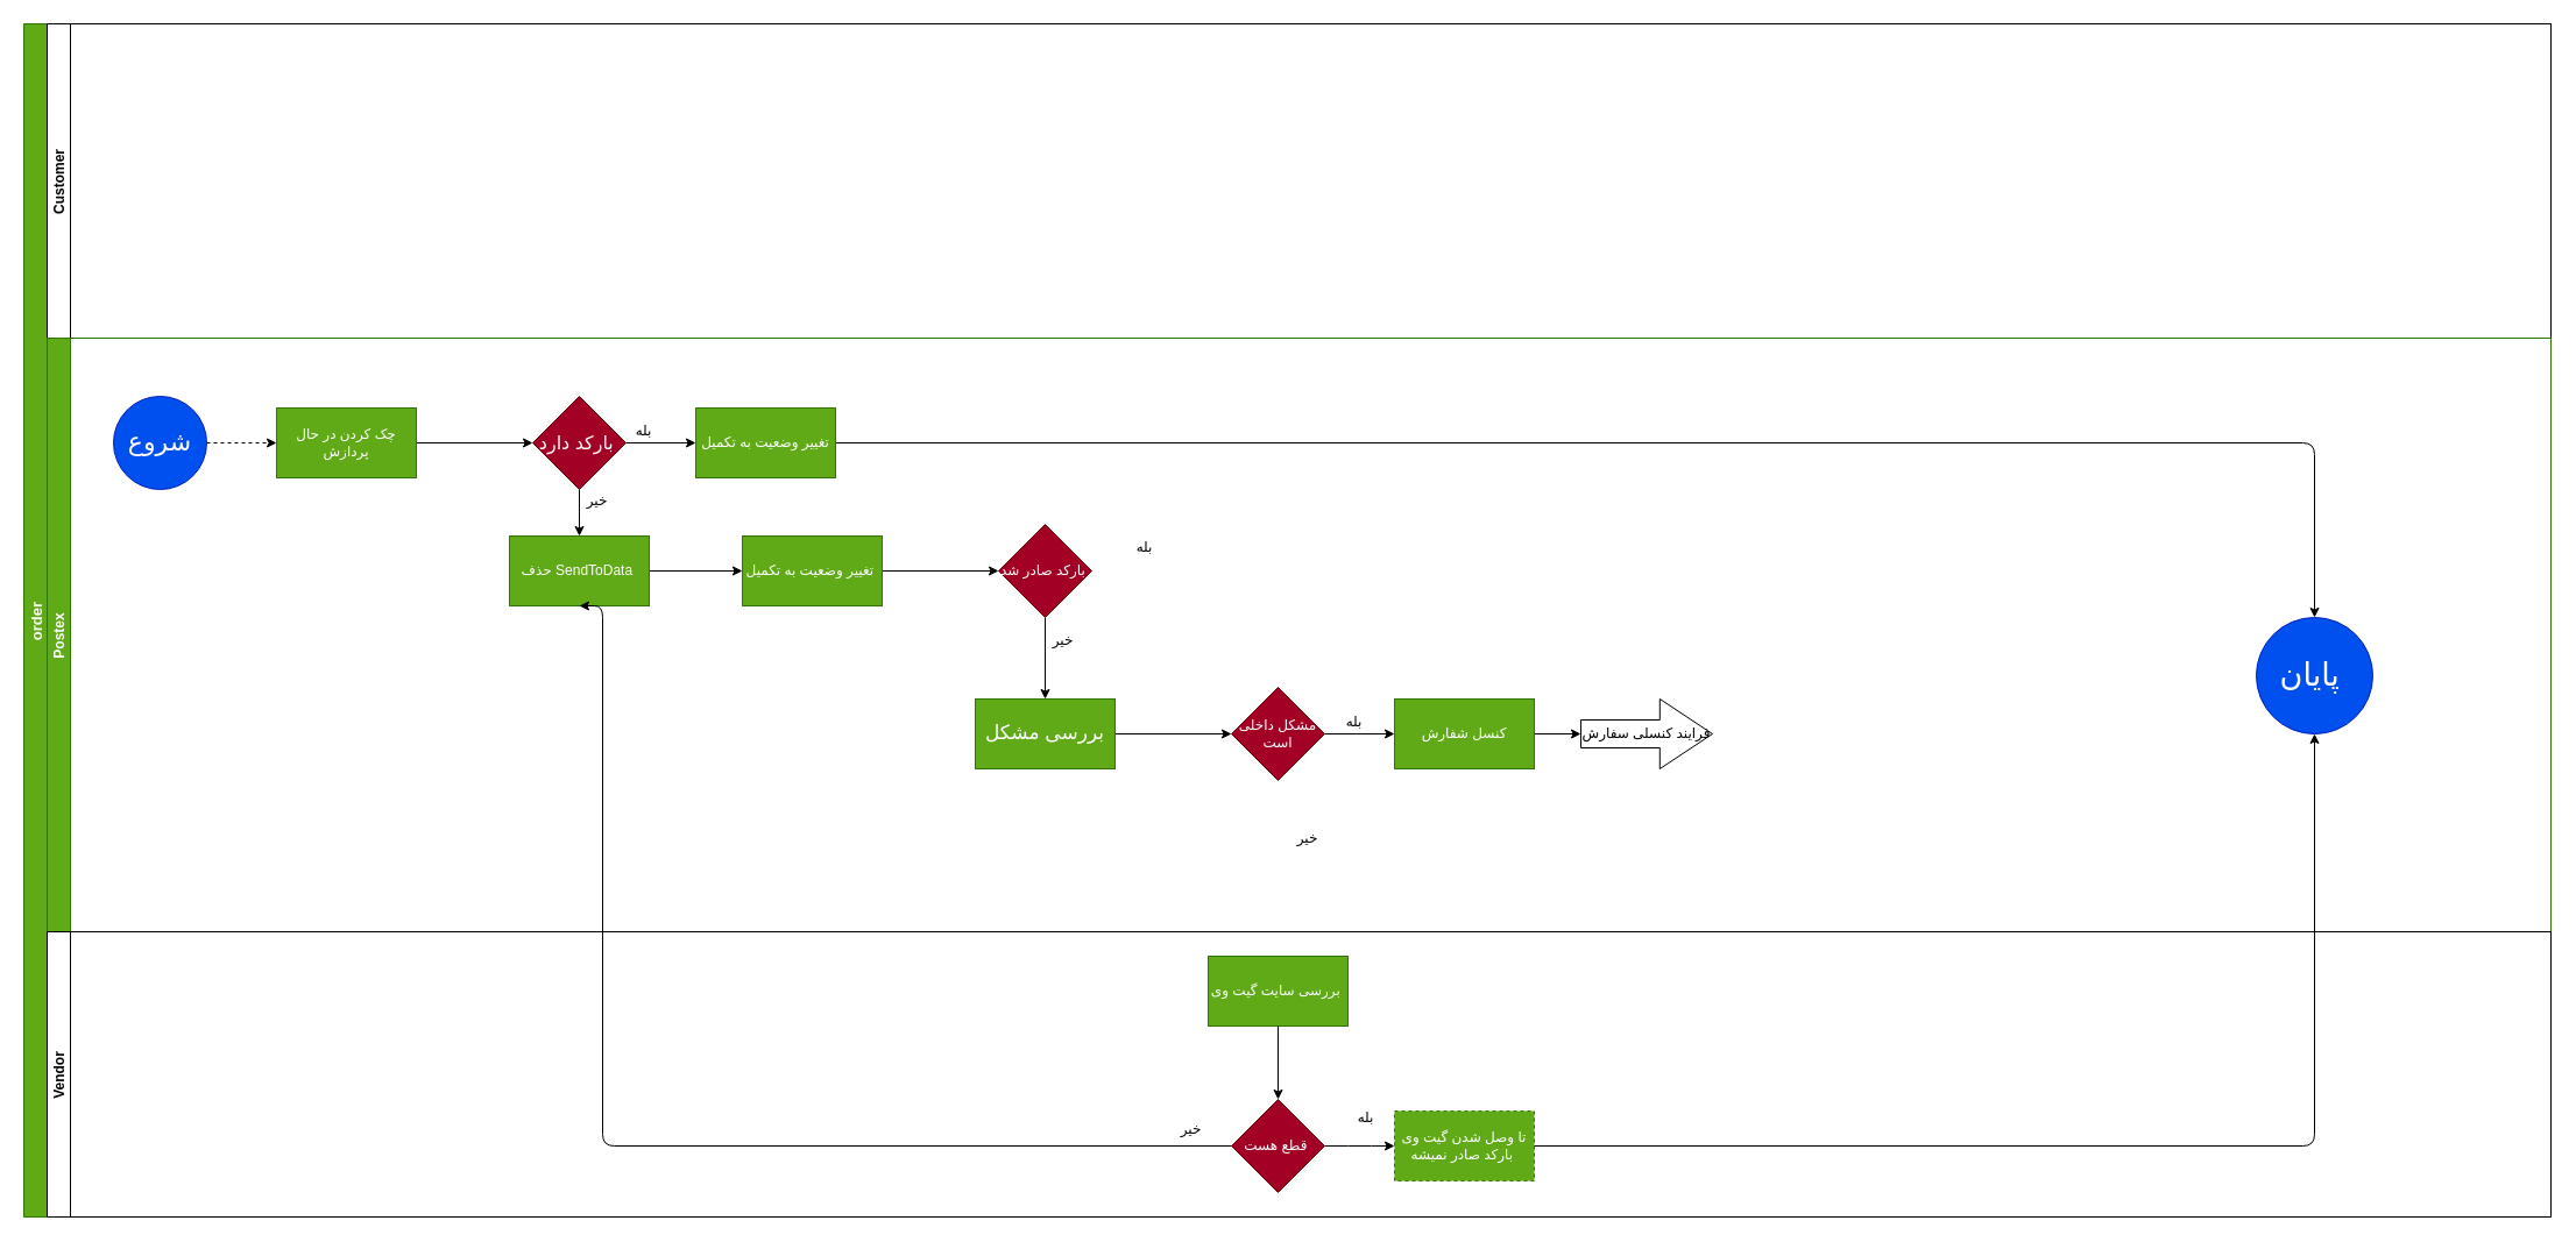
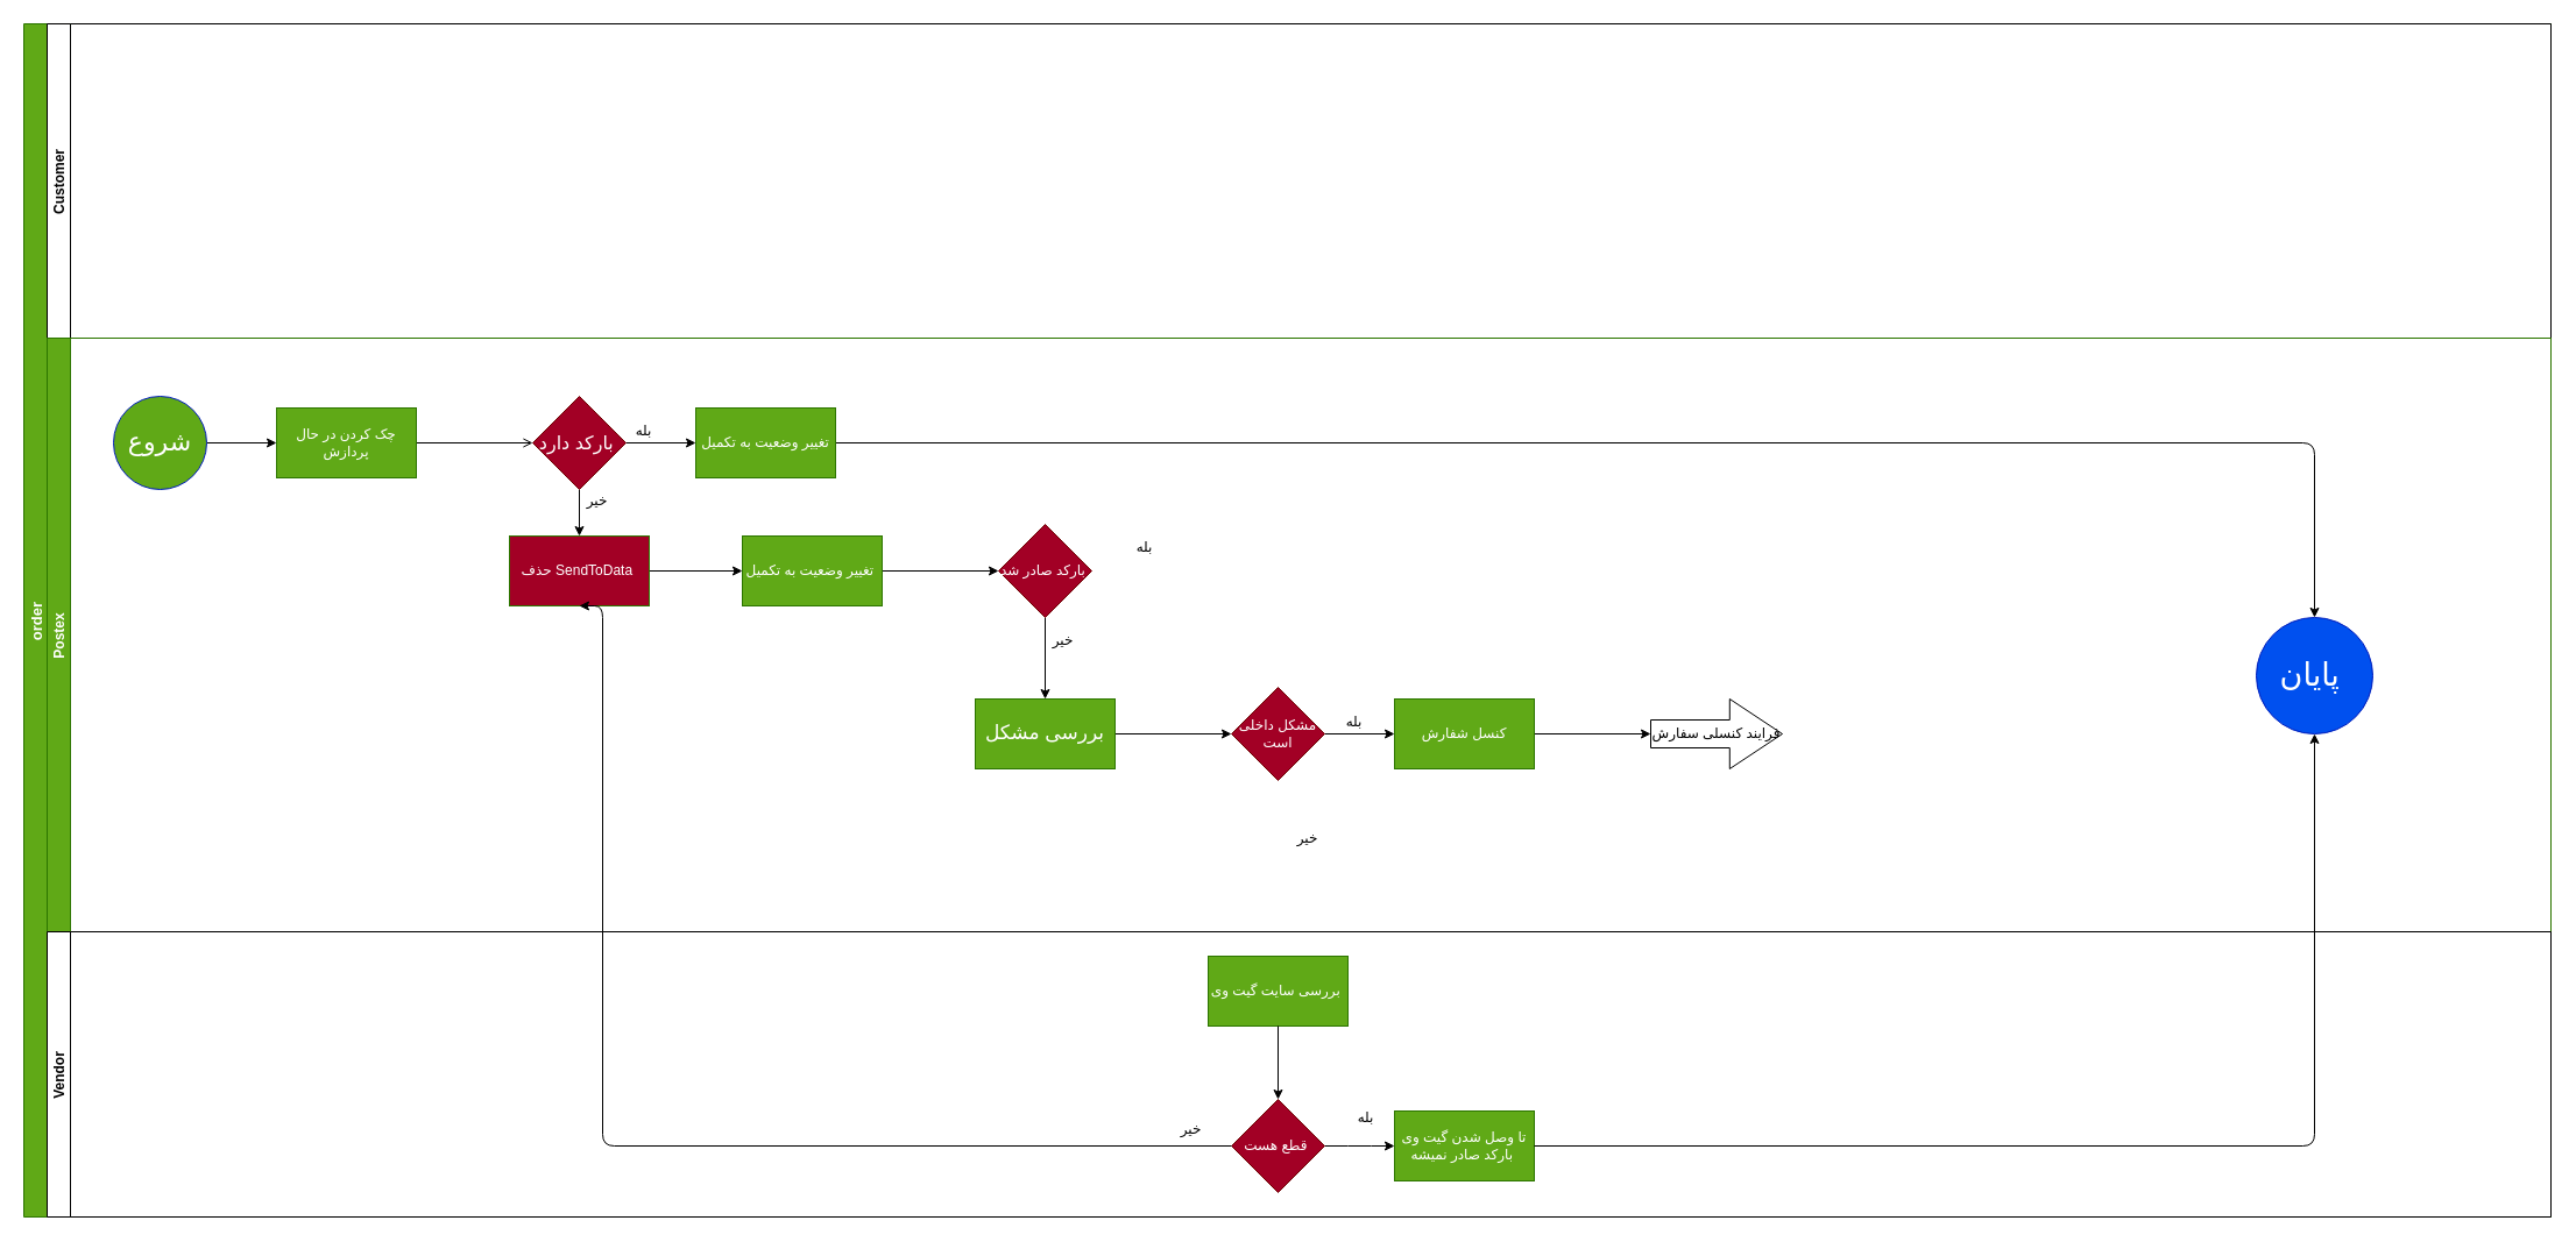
- <mxCell id="6" value="&lt;font style=&quot;font-size: 22px&quot;&gt;شروع&lt;/font&gt;" style="ellipse;whiteSpace=wrap;html=1;aspect=fixed;fillColor=#0050ef;strokeColor=#001DBC;fontColor=#ffffff;" vertex="1" parent="4"><mxGeometry x="57" y="50" width="80" height="80" as="geometry" /></mxCell>
+ <mxCell id="6" value="&lt;font style=&quot;font-size: 22px&quot;&gt;شروع&lt;/font&gt;" style="ellipse;whiteSpace=wrap;html=1;aspect=fixed;fillColor=#60a917;strokeColor=#001DBC;fontColor=#ffffff;" vertex="1" parent="4"><mxGeometry x="57" y="50" width="80" height="80" as="geometry" /></mxCell>
- <mxCell id="5" value="" style="edgeStyle=none;html=1;dashed=1;" edge="1" parent="4" source="6" target="8"><mxGeometry relative="1" as="geometry" /></mxCell>
+ <mxCell id="5" value="" style="edgeStyle=none;html=1;" edge="1" parent="4" source="6" target="8"><mxGeometry relative="1" as="geometry" /></mxCell>
- <mxCell id="7" value="" style="edgeStyle=none;html=1;" edge="1" parent="4" source="8" target="11"><mxGeometry relative="1" as="geometry" /></mxCell>
+ <mxCell id="7" value="" style="edgeStyle=none;html=1;endArrow=open;" edge="1" parent="4" source="8" target="11"><mxGeometry relative="1" as="geometry" /></mxCell>
- <mxCell id="13" value="حذف SendToData&amp;nbsp;" style="whiteSpace=wrap;html=1;fontColor=#ffffff;strokeColor=#2D7600;fillColor=#60a917;" vertex="1" parent="4"><mxGeometry x="397" y="170" width="120" height="60" as="geometry" /></mxCell>
+ <mxCell id="13" value="حذف SendToData&amp;nbsp;" style="whiteSpace=wrap;html=1;fontColor=#ffffff;strokeColor=#2D7600;fillColor=#a20025;" vertex="1" parent="4"><mxGeometry x="397" y="170" width="120" height="60" as="geometry" /></mxCell>
- <mxCell id="26" value="فرایند کنسلی سفارش" style="shape=singleArrow;whiteSpace=wrap;html=1;arrowWidth=0.4;arrowSize=0.4;" vertex="1" parent="4"><mxGeometry x="1317" y="310" width="113" height="60" as="geometry" /></mxCell>
+ <mxCell id="26" value="فرایند کنسلی سفارش" style="shape=singleArrow;whiteSpace=wrap;html=1;arrowWidth=0.4;arrowSize=0.4;" vertex="1" parent="4"><mxGeometry x="1377" y="310" width="113" height="60" as="geometry" /></mxCell>
- <mxCell id="36" value="تا وصل شدن گیت وی بارکد صادر نمیشه&amp;nbsp;" style="whiteSpace=wrap;html=1;fontColor=#ffffff;strokeColor=#2D7600;fillColor=#60a917;dashed=1;" vertex="1" parent="31"><mxGeometry x="1157" y="154" width="120" height="60" as="geometry" /></mxCell>
+ <mxCell id="36" value="تا وصل شدن گیت وی بارکد صادر نمیشه&amp;nbsp;" style="whiteSpace=wrap;html=1;fontColor=#ffffff;strokeColor=#2D7600;fillColor=#60a917;" vertex="1" parent="31"><mxGeometry x="1157" y="154" width="120" height="60" as="geometry" /></mxCell>
